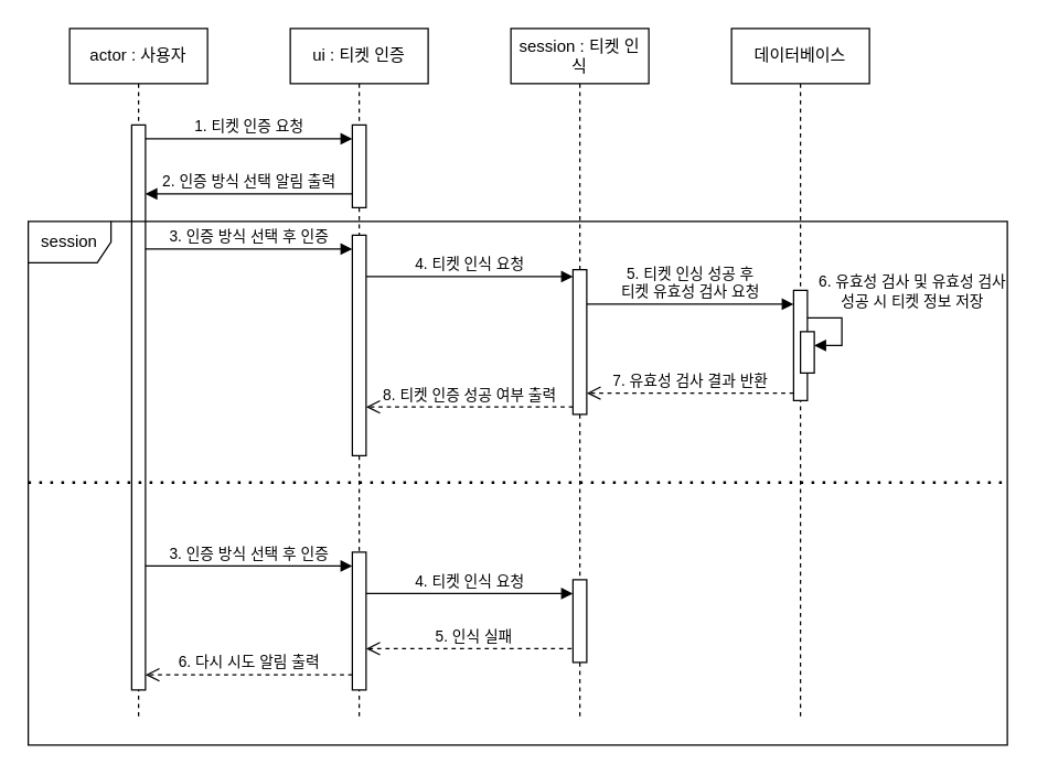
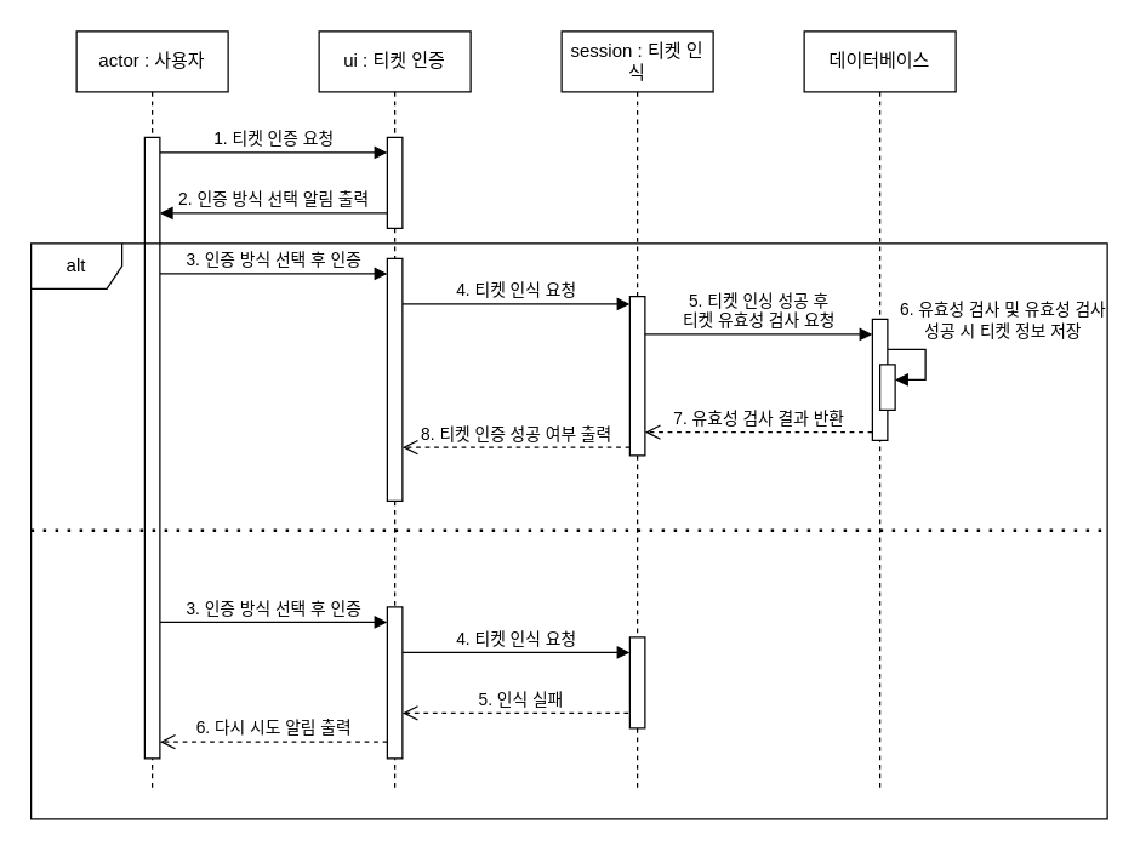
- <mxCell id="26" value="session" style="shape=umlFrame;whiteSpace=wrap;html=1;pointerEvents=0;" parent="1" vertex="1"><mxGeometry x="20" y="160" width="710" height="380" as="geometry" /></mxCell>
+ <mxCell id="26" value="alt" style="shape=umlFrame;whiteSpace=wrap;html=1;pointerEvents=0;" parent="1" vertex="1"><mxGeometry x="20" y="160" width="710" height="380" as="geometry" /></mxCell>
